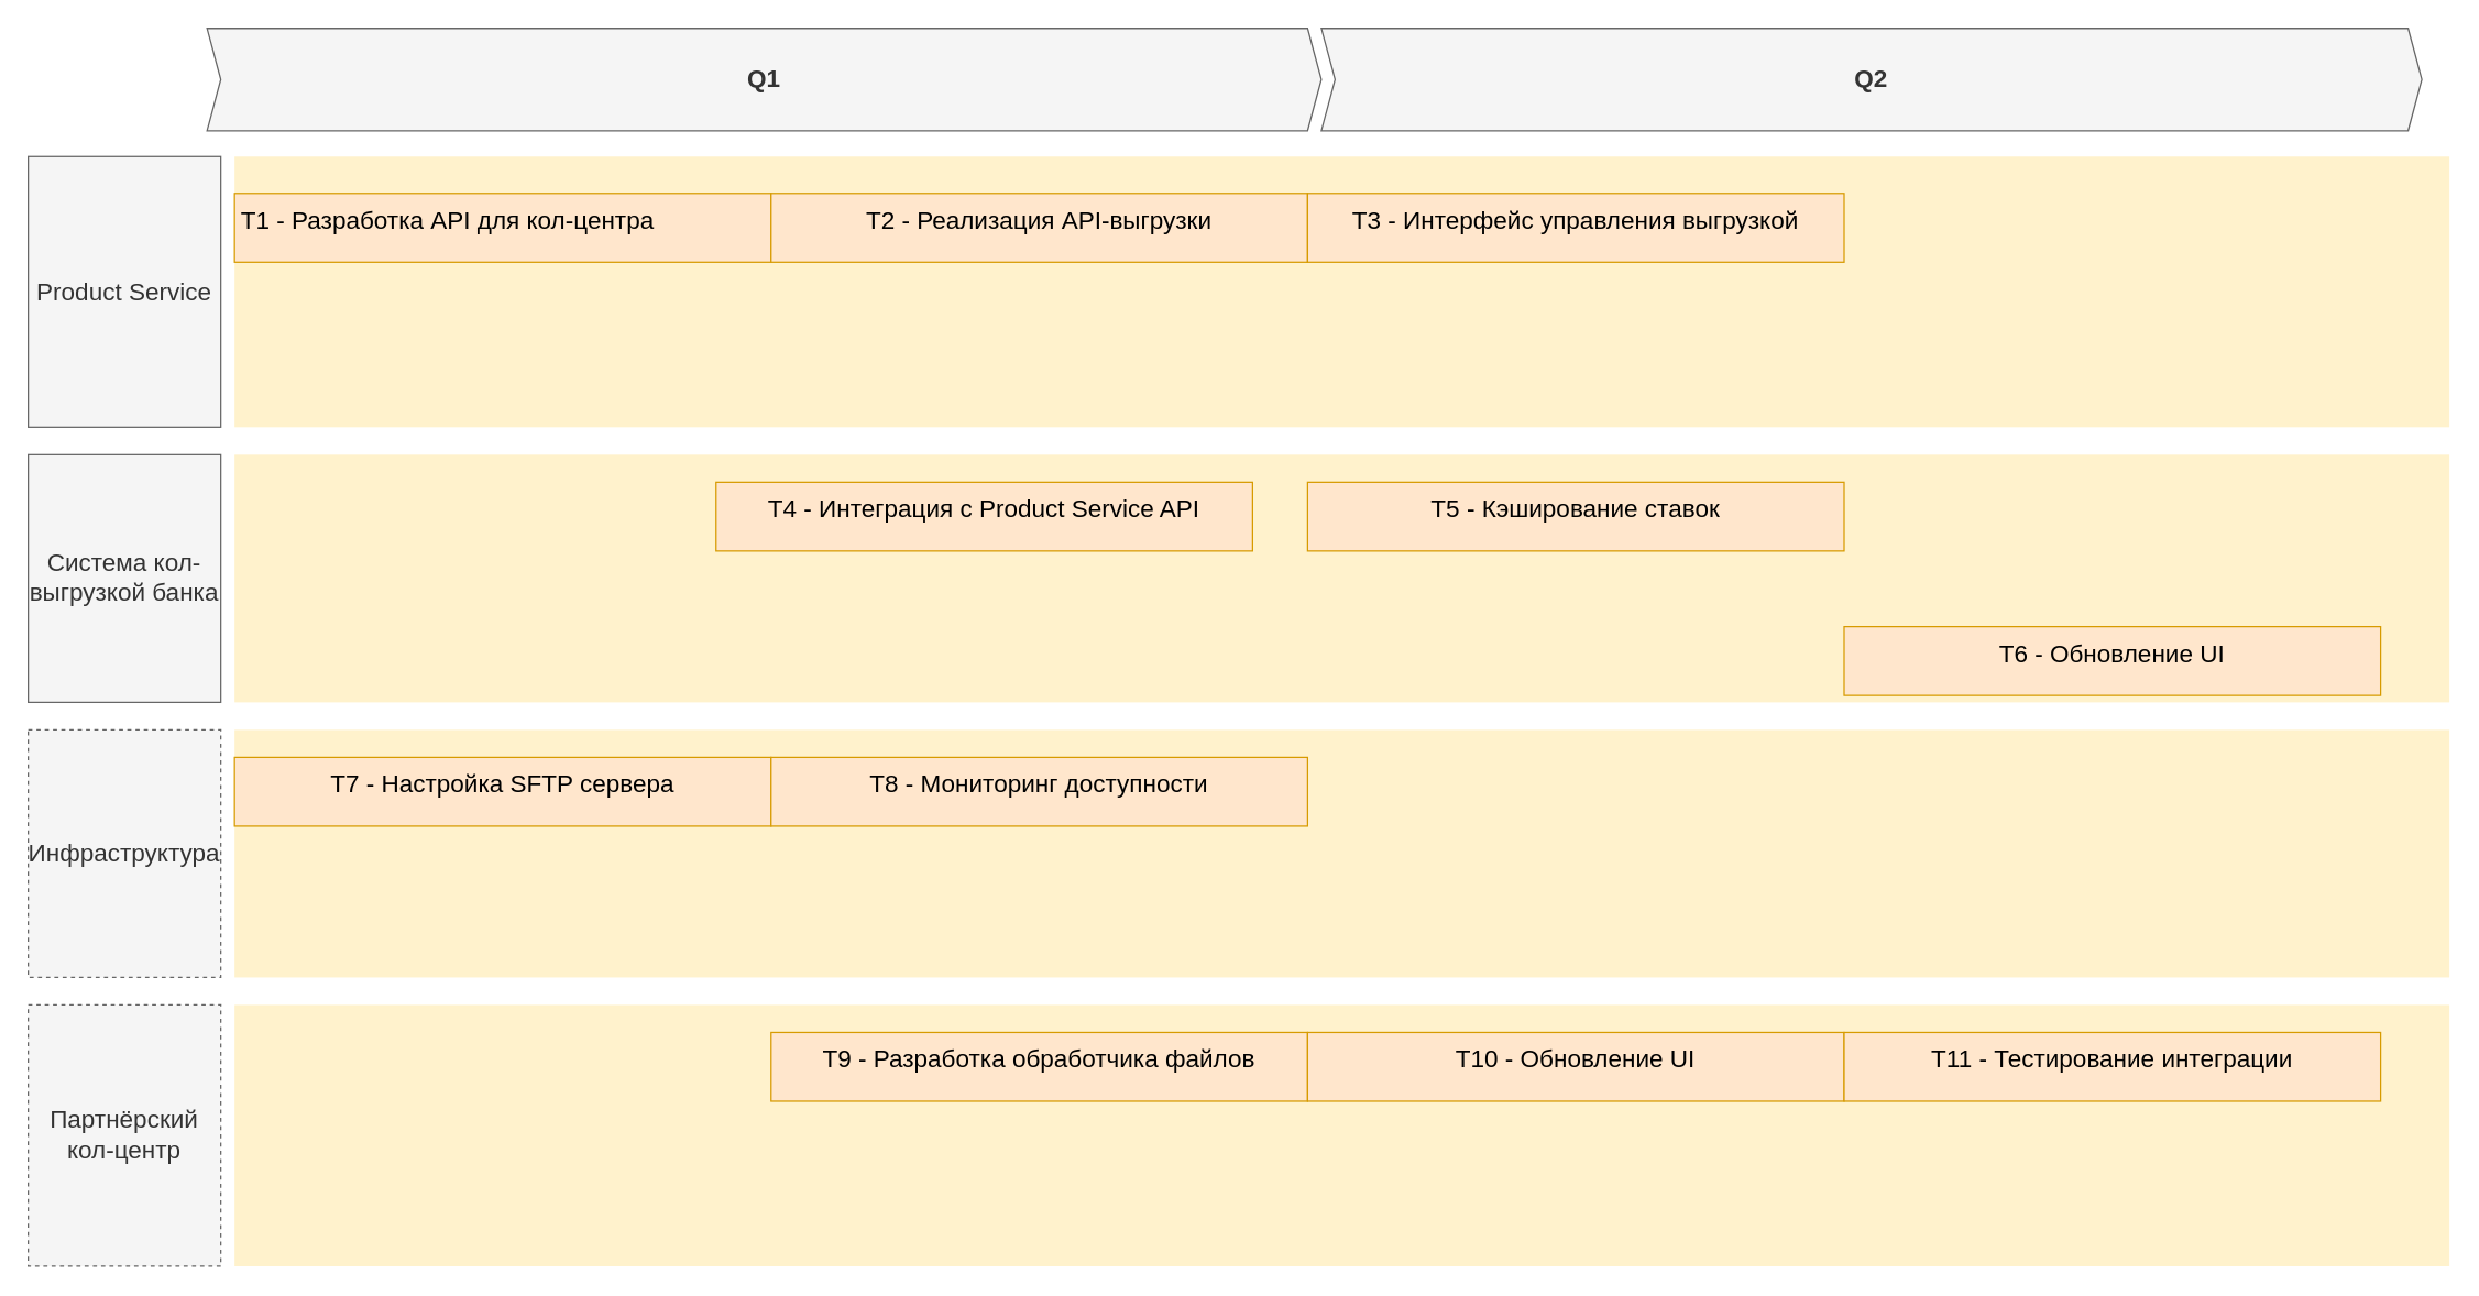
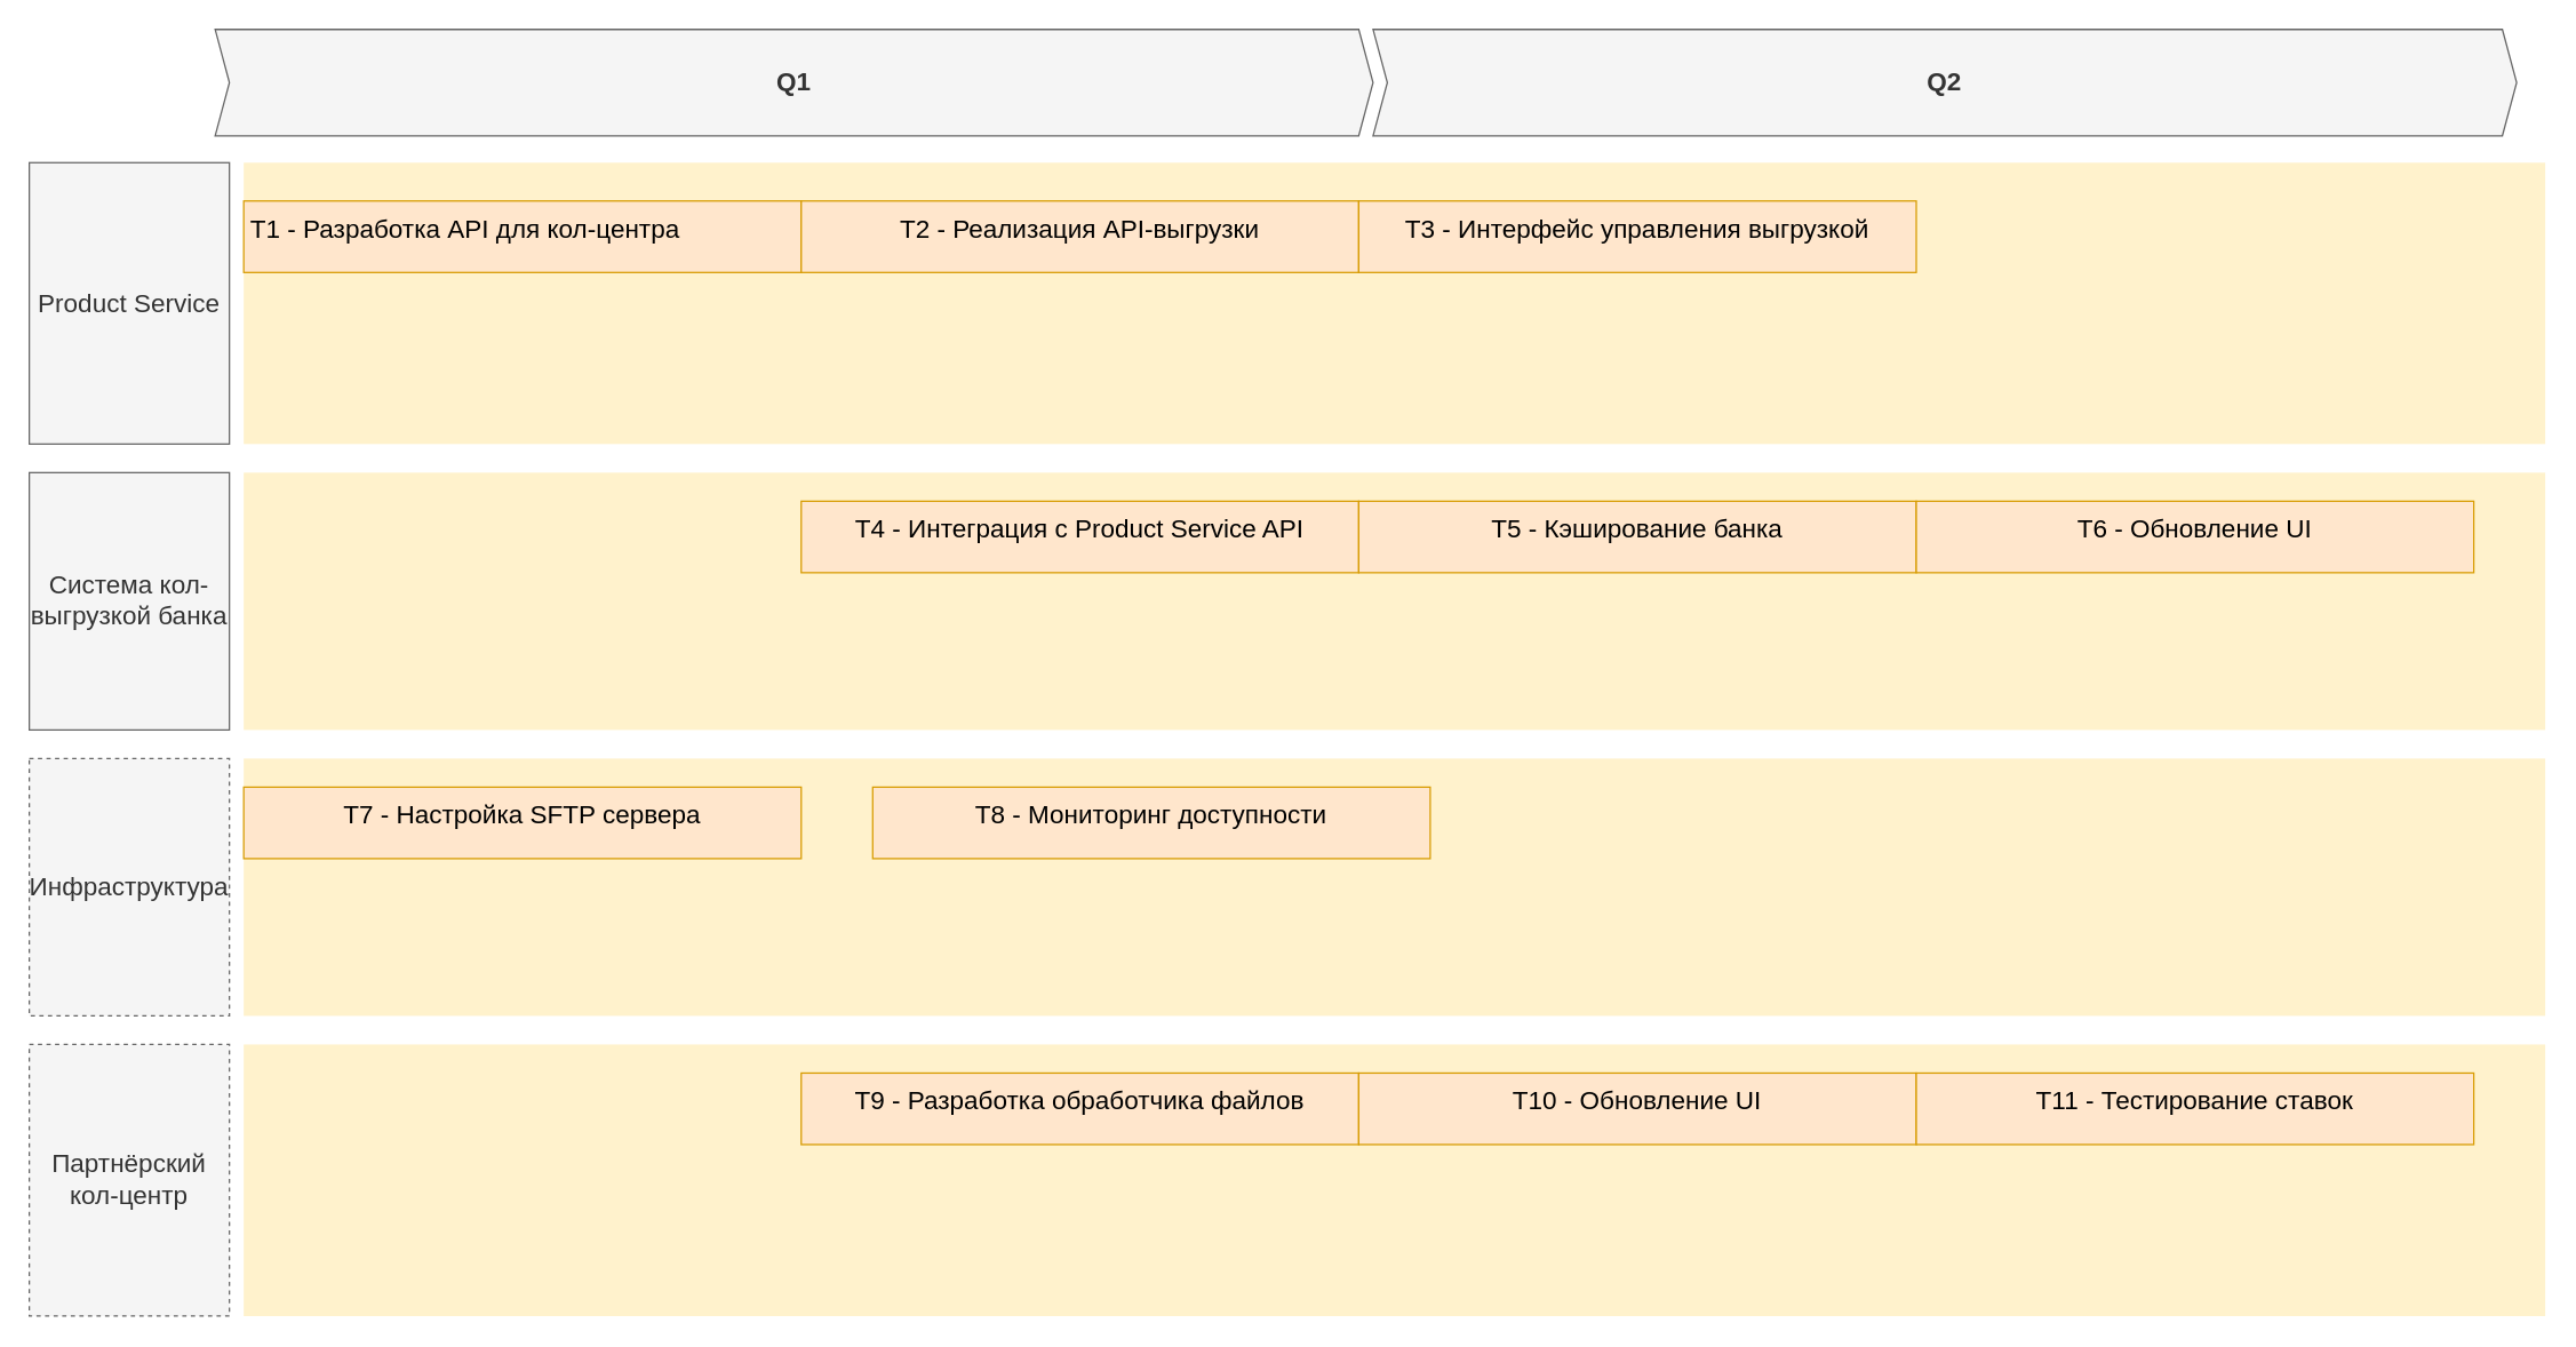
- <mxCell id="12" value="T5 - Кэширование ставок" style="shape=rect;fillColor=#ffe6cc;strokeColor=#d79b00;fontSize=18;html=1;whiteSpace=wrap;align=center;verticalAlign=top;spacing=5;rounded=0;" parent="1" vertex="1"><mxGeometry x="950" y="350" width="390" height="50" as="geometry" /></mxCell>
+ <mxCell id="12" value="T5 - Кэширование банка" style="shape=rect;fillColor=#ffe6cc;strokeColor=#d79b00;fontSize=18;html=1;whiteSpace=wrap;align=center;verticalAlign=top;spacing=5;rounded=0;" parent="1" vertex="1"><mxGeometry x="950" y="350" width="390" height="50" as="geometry" /></mxCell>
- <mxCell id="11" value="T4 - Интеграция с Product Service API" style="shape=rect;fillColor=#ffe6cc;strokeColor=#d79b00;fontSize=18;html=1;whiteSpace=wrap;align=center;verticalAlign=top;spacing=5;rounded=0;" parent="1" vertex="1"><mxGeometry x="520" y="350" width="390" height="50" as="geometry" /></mxCell>
+ <mxCell id="11" value="T4 - Интеграция с Product Service API" style="shape=rect;fillColor=#ffe6cc;strokeColor=#d79b00;fontSize=18;html=1;whiteSpace=wrap;align=center;verticalAlign=top;spacing=5;rounded=0;" parent="1" vertex="1"><mxGeometry x="560" y="350" width="390" height="50" as="geometry" /></mxCell>
- <mxCell id="13" value="T6 - Обновление UI" style="shape=rect;fillColor=#ffe6cc;strokeColor=#d79b00;fontSize=18;html=1;whiteSpace=wrap;align=center;verticalAlign=top;spacing=5;rounded=0;" parent="1" vertex="1"><mxGeometry x="1340" y="455" width="390" height="50" as="geometry" /></mxCell>
+ <mxCell id="13" value="T6 - Обновление UI" style="shape=rect;fillColor=#ffe6cc;strokeColor=#d79b00;fontSize=18;html=1;whiteSpace=wrap;align=center;verticalAlign=top;spacing=5;rounded=0;" parent="1" vertex="1"><mxGeometry x="1340" y="350" width="390" height="50" as="geometry" /></mxCell>
- <mxCell id="17" value="T8 - Мониторинг доступности" style="shape=rect;fillColor=#ffe6cc;strokeColor=#d79b00;fontSize=18;html=1;whiteSpace=wrap;align=center;verticalAlign=top;spacing=5;rounded=0;" parent="1" vertex="1"><mxGeometry x="560" y="550" width="390" height="50" as="geometry" /></mxCell>
+ <mxCell id="17" value="T8 - Мониторинг доступности" style="shape=rect;fillColor=#ffe6cc;strokeColor=#d79b00;fontSize=18;html=1;whiteSpace=wrap;align=center;verticalAlign=top;spacing=5;rounded=0;" parent="1" vertex="1"><mxGeometry x="610" y="550" width="390" height="50" as="geometry" /></mxCell>
- <mxCell id="22" value="T11 - Тестирование интеграции" style="shape=rect;fillColor=#ffe6cc;strokeColor=#d79b00;fontSize=18;html=1;whiteSpace=wrap;align=center;verticalAlign=top;spacing=5;rounded=0;" parent="1" vertex="1"><mxGeometry x="1340" y="750" width="390" height="50" as="geometry" /></mxCell>
+ <mxCell id="22" value="T11 - Тестирование ставок" style="shape=rect;fillColor=#ffe6cc;strokeColor=#d79b00;fontSize=18;html=1;whiteSpace=wrap;align=center;verticalAlign=top;spacing=5;rounded=0;" parent="1" vertex="1"><mxGeometry x="1340" y="750" width="390" height="50" as="geometry" /></mxCell>
